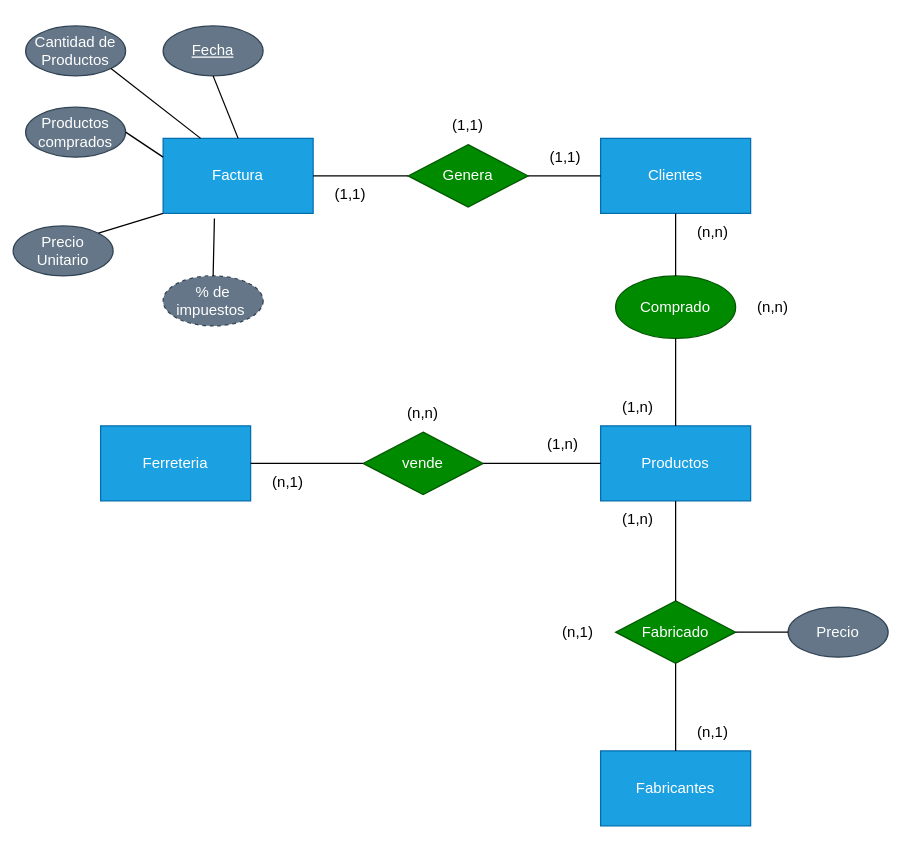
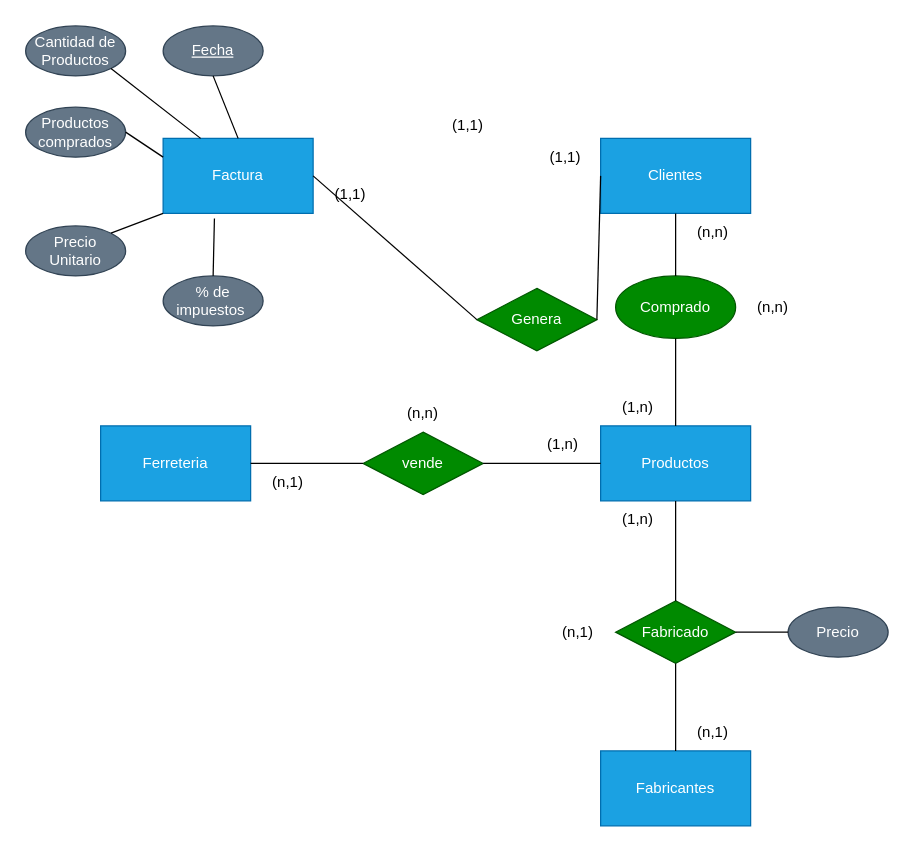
- <mxCell id="16" value="Genera" style="rhombus;whiteSpace=wrap;html=1;fillColor=#008a00;fontColor=#ffffff;strokeColor=#005700;" parent="1" vertex="1"><mxGeometry x="326" y="115" width="96" height="50" as="geometry" /></mxCell>
+ <mxCell id="16" value="Genera" style="rhombus;whiteSpace=wrap;html=1;fillColor=#008a00;fontColor=#ffffff;strokeColor=#005700;" parent="1" vertex="1"><mxGeometry x="381" y="230" width="96" height="50" as="geometry" /></mxCell>
- <mxCell id="23" value="Precio Unitario" style="ellipse;whiteSpace=wrap;html=1;fillColor=#647687;fontColor=#ffffff;strokeColor=#314354;" parent="1" vertex="1"><mxGeometry x="10" y="180" width="80" height="40" as="geometry" /></mxCell>
+ <mxCell id="23" value="Precio Unitario" style="ellipse;whiteSpace=wrap;html=1;fillColor=#647687;fontColor=#ffffff;strokeColor=#314354;" parent="1" vertex="1"><mxGeometry x="20" width="80" height="40" as="geometry" y="180" /></mxCell>
- <mxCell id="22" value="% de impuestos&amp;nbsp;" style="ellipse;whiteSpace=wrap;html=1;fillColor=#647687;fontColor=#ffffff;strokeColor=#314354;dashed=1;" parent="1" vertex="1"><mxGeometry x="130" y="220" width="80" height="40" as="geometry" /></mxCell>
+ <mxCell id="22" value="% de impuestos&amp;nbsp;" style="ellipse;whiteSpace=wrap;html=1;fillColor=#647687;fontColor=#ffffff;strokeColor=#314354;" parent="1" vertex="1"><mxGeometry x="130" y="220" width="80" height="40" as="geometry" /></mxCell>
